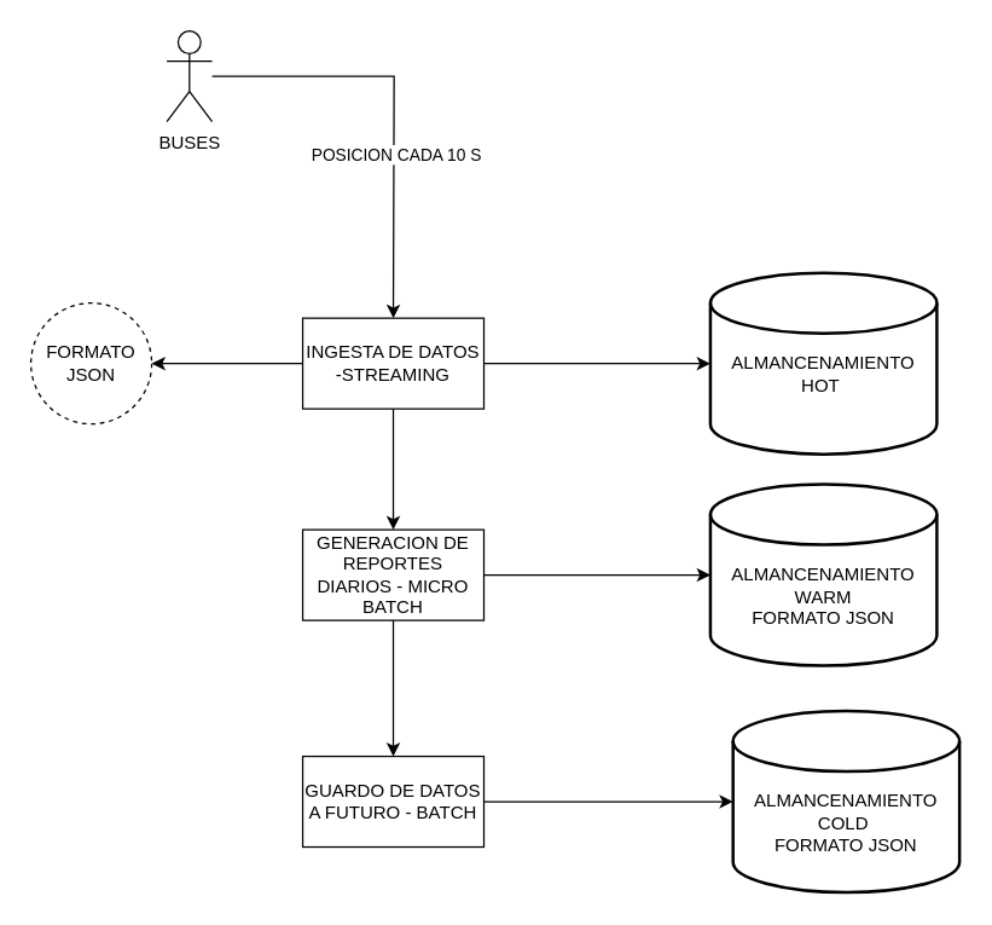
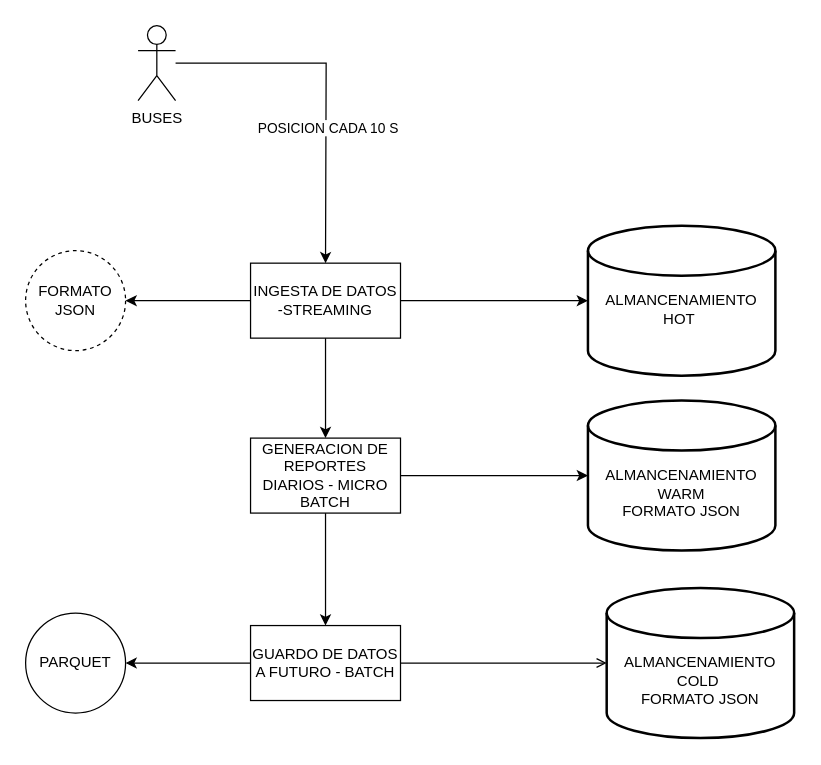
+ <mxCell id="19" value="PARQUET" style="ellipse;whiteSpace=wrap;html=1;rounded=0;" vertex="1" parent="1"><mxGeometry x="20" y="490" width="80" height="80" as="geometry" /></mxCell>
+ <mxCell id="15" value="" style="edgeStyle=orthogonalEdgeStyle;rounded=0;orthogonalLoop=1;jettySize=auto;html=1;" edge="1" parent="1" source="16" target="19"><mxGeometry relative="1" as="geometry" /></mxCell>
- <mxCell id="17" style="edgeStyle=orthogonalEdgeStyle;rounded=0;orthogonalLoop=1;jettySize=auto;html=1;entryX=0;entryY=0.5;entryDx=0;entryDy=0;entryPerimeter=0;" edge="1" parent="1" source="16" target="13"><mxGeometry relative="1" as="geometry"><mxPoint x="602" y="530" as="targetPoint" /></mxGeometry></mxCell>
+ <mxCell id="17" style="edgeStyle=orthogonalEdgeStyle;rounded=0;orthogonalLoop=1;jettySize=auto;html=1;entryX=0;entryY=0.5;entryDx=0;entryDy=0;entryPerimeter=0;endArrow=open;" edge="1" parent="1" source="16" target="13"><mxGeometry relative="1" as="geometry"><mxPoint x="602" y="530" as="targetPoint" /></mxGeometry></mxCell>
